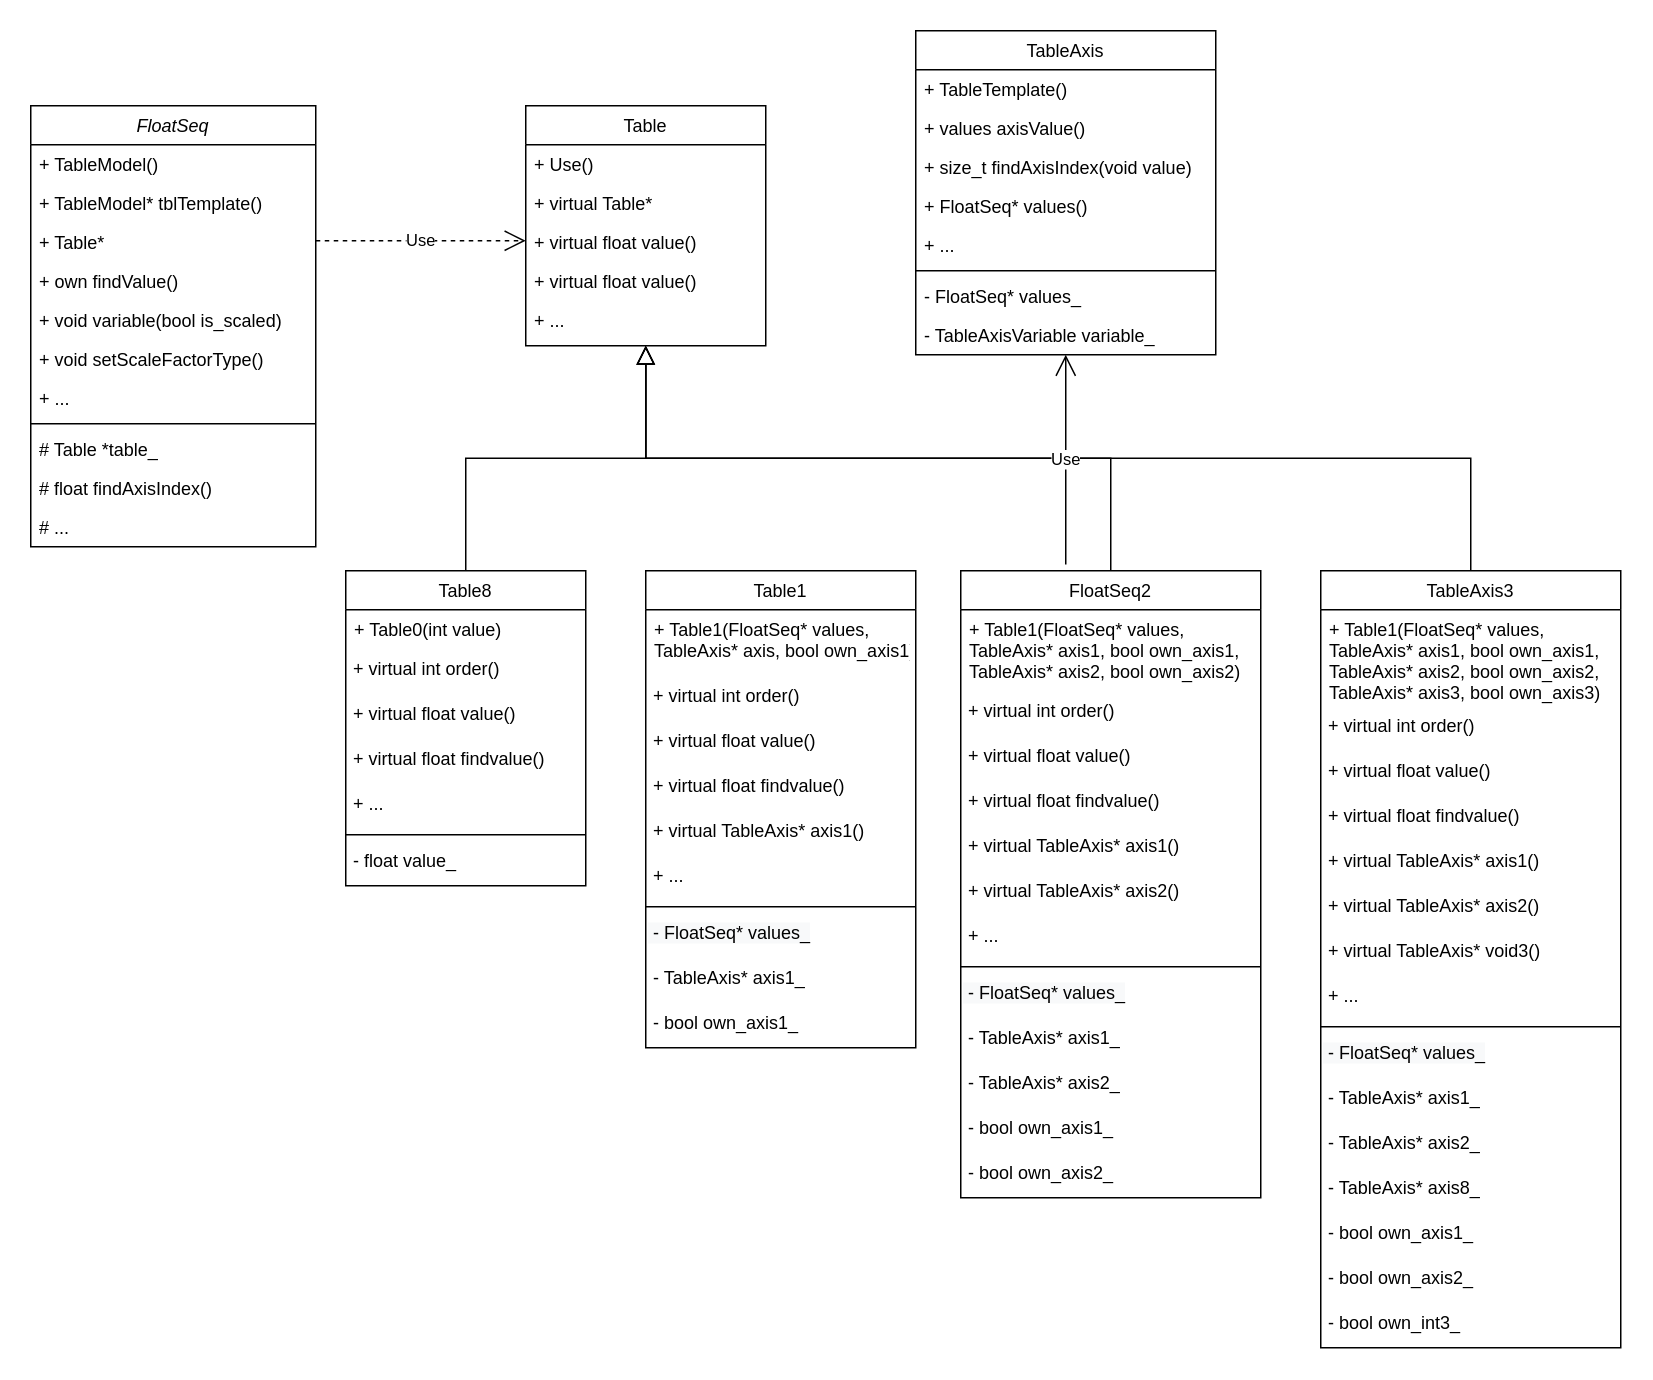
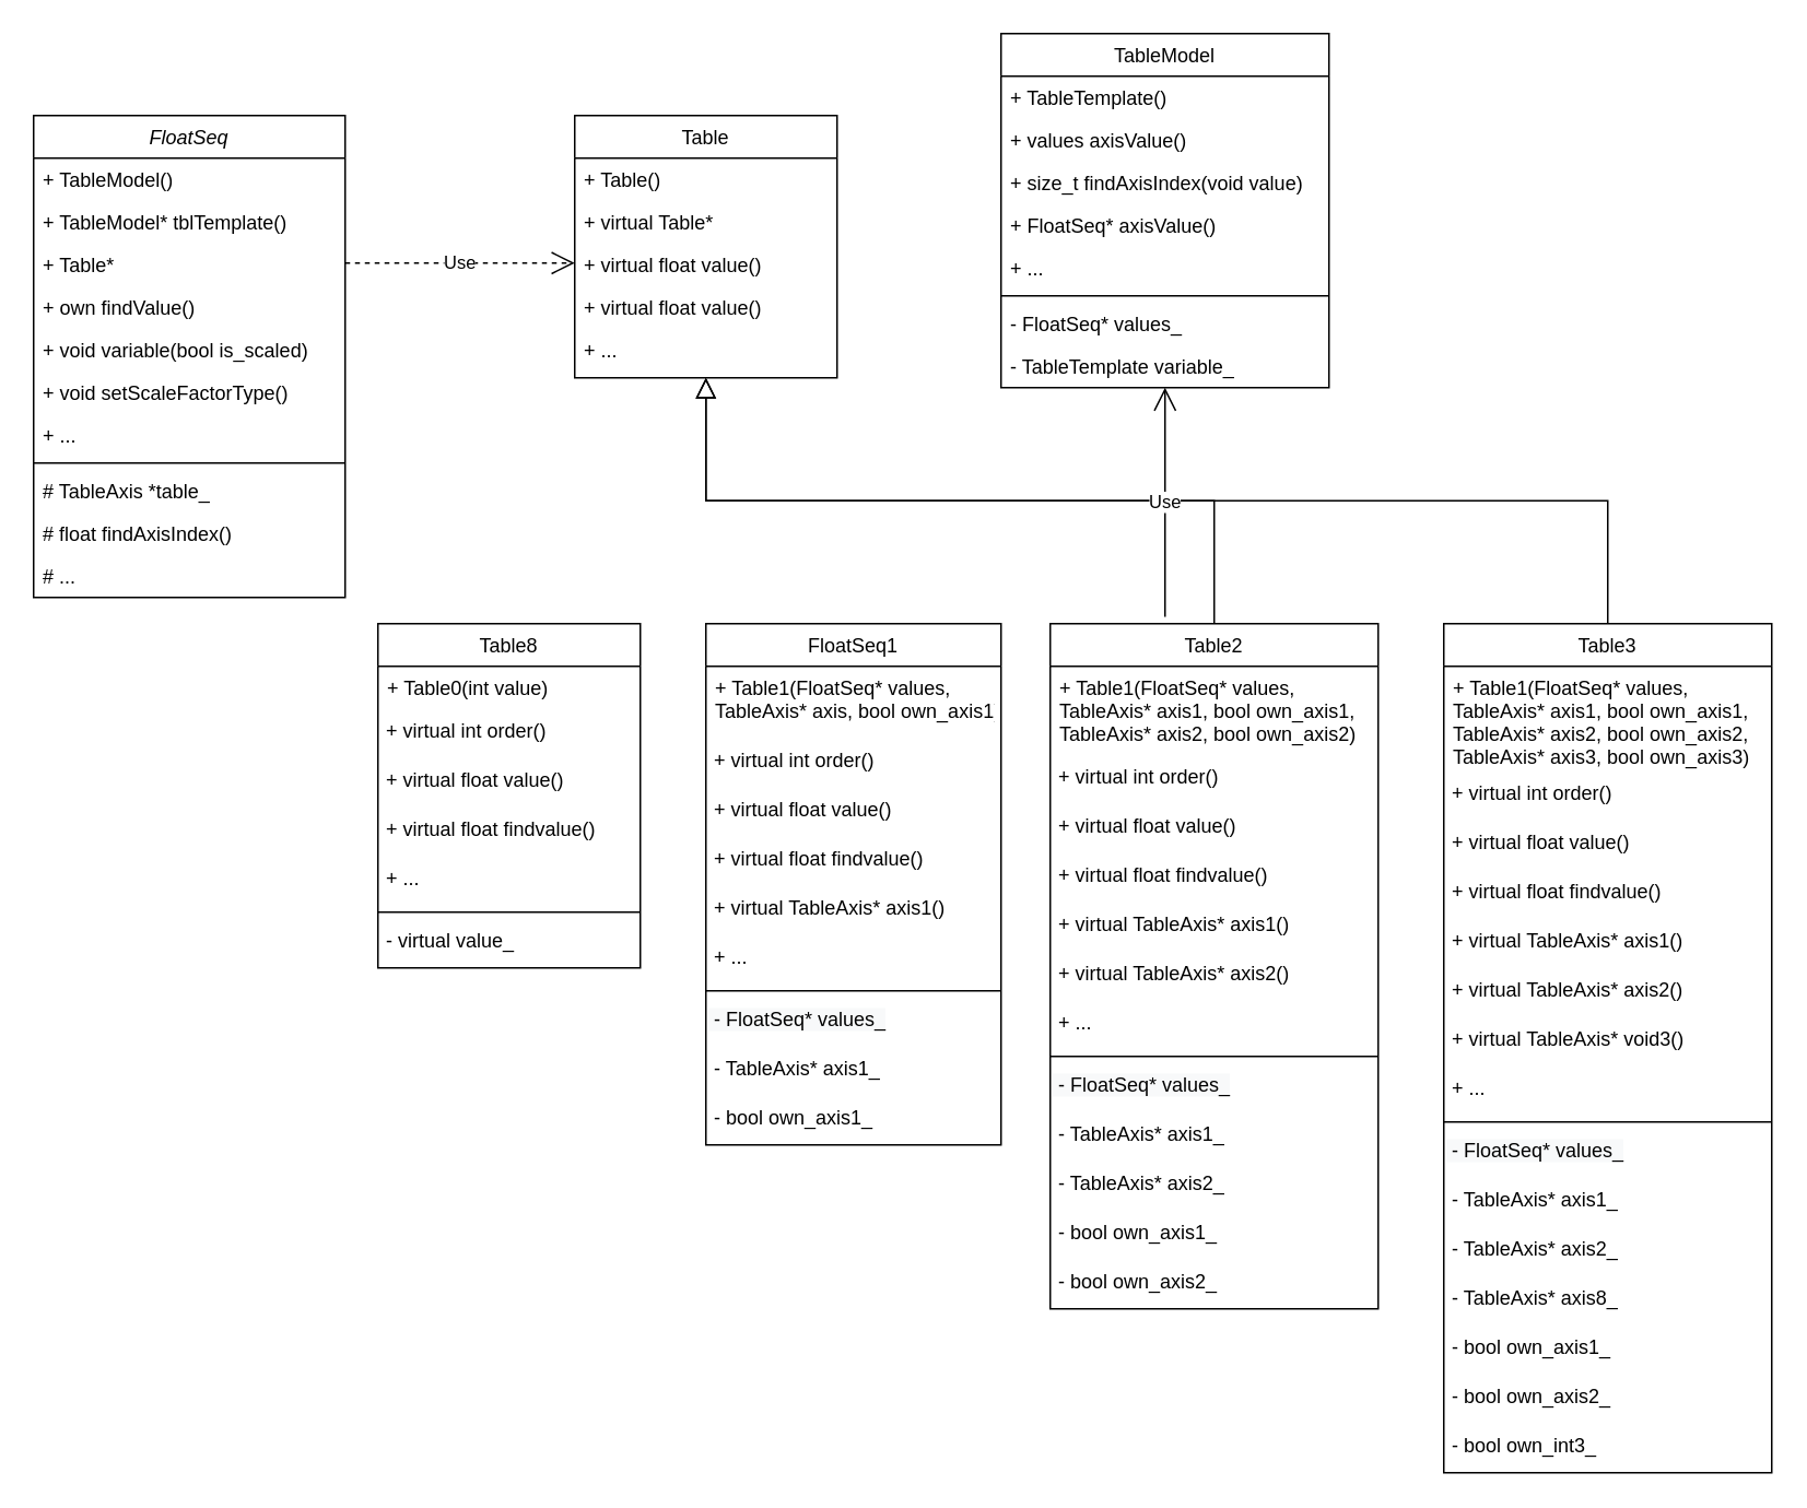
- <mxCell id="74" value="TableAxis" style="swimlane;fontStyle=0;align=center;verticalAlign=top;childLayout=stackLayout;horizontal=1;startSize=26;horizontalStack=0;resizeParent=1;resizeLast=0;collapsible=1;marginBottom=0;rounded=0;shadow=0;strokeWidth=1;" vertex="1" parent="1"><mxGeometry x="610" width="200" height="216" as="geometry" y="20"><mxRectangle x="550" y="140" width="160" height="26" as="alternateBounds" /></mxGeometry></mxCell>
+ <mxCell id="74" value="TableModel" style="swimlane;fontStyle=0;align=center;verticalAlign=top;childLayout=stackLayout;horizontal=1;startSize=26;horizontalStack=0;resizeParent=1;resizeLast=0;collapsible=1;marginBottom=0;rounded=0;shadow=0;strokeWidth=1;" vertex="1" parent="1"><mxGeometry x="610" width="200" height="216" as="geometry" y="20"><mxRectangle x="550" y="140" width="160" height="26" as="alternateBounds" /></mxGeometry></mxCell>
- <mxCell id="24" value="+ Use()" style="text;align=left;verticalAlign=top;spacingLeft=4;spacingRight=4;overflow=hidden;rotatable=0;points=[[0,0.5],[1,0.5]];portConstraint=eastwest;" parent="23" vertex="1"><mxGeometry y="26" width="160" height="26" as="geometry" /></mxCell>
+ <mxCell id="24" value="+ Table()" style="text;align=left;verticalAlign=top;spacingLeft=4;spacingRight=4;overflow=hidden;rotatable=0;points=[[0,0.5],[1,0.5]];portConstraint=eastwest;" parent="23" vertex="1"><mxGeometry y="26" width="160" height="26" as="geometry" /></mxCell>
- <mxCell id="78" value="+ FloatSeq* values()" style="text;align=left;verticalAlign=top;spacingLeft=4;spacingRight=4;overflow=hidden;rotatable=0;points=[[0,0.5],[1,0.5]];portConstraint=eastwest;rounded=0;shadow=0;html=0;" vertex="1" parent="74"><mxGeometry y="104" width="200" height="26" as="geometry" /></mxCell>
+ <mxCell id="78" value="+ FloatSeq* axisValue()" style="text;align=left;verticalAlign=top;spacingLeft=4;spacingRight=4;overflow=hidden;rotatable=0;points=[[0,0.5],[1,0.5]];portConstraint=eastwest;rounded=0;shadow=0;html=0;" vertex="1" parent="74"><mxGeometry y="104" width="200" height="26" as="geometry" /></mxCell>
- <mxCell id="82" value="- TableAxisVariable variable_" style="text;align=left;verticalAlign=top;spacingLeft=4;spacingRight=4;overflow=hidden;rotatable=0;points=[[0,0.5],[1,0.5]];portConstraint=eastwest;rounded=0;shadow=0;html=0;" vertex="1" parent="74"><mxGeometry y="190" width="200" height="26" as="geometry" /></mxCell>
+ <mxCell id="82" value="- TableTemplate variable_" style="text;align=left;verticalAlign=top;spacingLeft=4;spacingRight=4;overflow=hidden;rotatable=0;points=[[0,0.5],[1,0.5]];portConstraint=eastwest;rounded=0;shadow=0;html=0;" vertex="1" parent="74"><mxGeometry y="190" width="200" height="26" as="geometry" /></mxCell>
- <mxCell id="11" value="# Table *table_" style="text;align=left;verticalAlign=top;spacingLeft=4;spacingRight=4;overflow=hidden;rotatable=0;points=[[0,0.5],[1,0.5]];portConstraint=eastwest;" parent="2" vertex="1"><mxGeometry y="216" width="190" height="26" as="geometry" /></mxCell>
+ <mxCell id="11" value="# TableAxis *table_" style="text;align=left;verticalAlign=top;spacingLeft=4;spacingRight=4;overflow=hidden;rotatable=0;points=[[0,0.5],[1,0.5]];portConstraint=eastwest;" parent="2" vertex="1"><mxGeometry y="216" width="190" height="26" as="geometry" /></mxCell>
- <mxCell id="22" value="" style="endArrow=block;endSize=10;endFill=0;shadow=0;strokeWidth=1;rounded=0;edgeStyle=elbowEdgeStyle;elbow=vertical;entryX=0.5;entryY=1;entryDx=0;entryDy=0;" parent="1" source="14" target="23" edge="1"><mxGeometry width="160" relative="1" as="geometry"><mxPoint x="160" y="393" as="sourcePoint" /><mxPoint x="260" y="291" as="targetPoint" /></mxGeometry></mxCell>
- <mxCell id="29" value="Table1" style="swimlane;fontStyle=0;align=center;verticalAlign=top;childLayout=stackLayout;horizontal=1;startSize=26;horizontalStack=0;resizeParent=1;resizeLast=0;collapsible=1;marginBottom=0;rounded=0;shadow=0;strokeWidth=1;" vertex="1" parent="1"><mxGeometry x="430" y="380" width="180" height="318" as="geometry"><mxRectangle x="340" y="380" width="170" height="26" as="alternateBounds" /></mxGeometry></mxCell>
+ <mxCell id="29" value="FloatSeq1" style="swimlane;fontStyle=0;align=center;verticalAlign=top;childLayout=stackLayout;horizontal=1;startSize=26;horizontalStack=0;resizeParent=1;resizeLast=0;collapsible=1;marginBottom=0;rounded=0;shadow=0;strokeWidth=1;" vertex="1" parent="1"><mxGeometry x="430" y="380" width="180" height="318" as="geometry"><mxRectangle x="340" y="380" width="170" height="26" as="alternateBounds" /></mxGeometry></mxCell>
- <mxCell id="40" value="FloatSeq2" style="swimlane;fontStyle=0;align=center;verticalAlign=top;childLayout=stackLayout;horizontal=1;startSize=26;horizontalStack=0;resizeParent=1;resizeLast=0;collapsible=1;marginBottom=0;rounded=0;shadow=0;strokeWidth=1;" vertex="1" parent="1"><mxGeometry x="640" y="380" width="200" height="418" as="geometry"><mxRectangle x="340" y="380" width="170" height="26" as="alternateBounds" /></mxGeometry></mxCell>
+ <mxCell id="40" value="Table2" style="swimlane;fontStyle=0;align=center;verticalAlign=top;childLayout=stackLayout;horizontal=1;startSize=26;horizontalStack=0;resizeParent=1;resizeLast=0;collapsible=1;marginBottom=0;rounded=0;shadow=0;strokeWidth=1;" vertex="1" parent="1"><mxGeometry x="640" y="380" width="200" height="418" as="geometry"><mxRectangle x="340" y="380" width="170" height="26" as="alternateBounds" /></mxGeometry></mxCell>
- <mxCell id="54" value="TableAxis3" style="swimlane;fontStyle=0;align=center;verticalAlign=top;childLayout=stackLayout;horizontal=1;startSize=26;horizontalStack=0;resizeParent=1;resizeLast=0;collapsible=1;marginBottom=0;rounded=0;shadow=0;strokeWidth=1;" vertex="1" parent="1"><mxGeometry x="880" y="380" width="200" height="518" as="geometry"><mxRectangle x="340" y="380" width="170" height="26" as="alternateBounds" /></mxGeometry></mxCell>
+ <mxCell id="54" value="Table3" style="swimlane;fontStyle=0;align=center;verticalAlign=top;childLayout=stackLayout;horizontal=1;startSize=26;horizontalStack=0;resizeParent=1;resizeLast=0;collapsible=1;marginBottom=0;rounded=0;shadow=0;strokeWidth=1;" vertex="1" parent="1"><mxGeometry x="880" y="380" width="200" height="518" as="geometry"><mxRectangle x="340" y="380" width="170" height="26" as="alternateBounds" /></mxGeometry></mxCell>
- <mxCell id="21" value="&amp;nbsp;- float value_" style="text;whiteSpace=wrap;html=1;" vertex="1" parent="14"><mxGeometry y="180" width="160" height="30" as="geometry" /></mxCell>
+ <mxCell id="21" value="&amp;nbsp;- virtual value_" style="text;whiteSpace=wrap;html=1;" vertex="1" parent="14"><mxGeometry y="180" width="160" height="30" as="geometry" /></mxCell>
